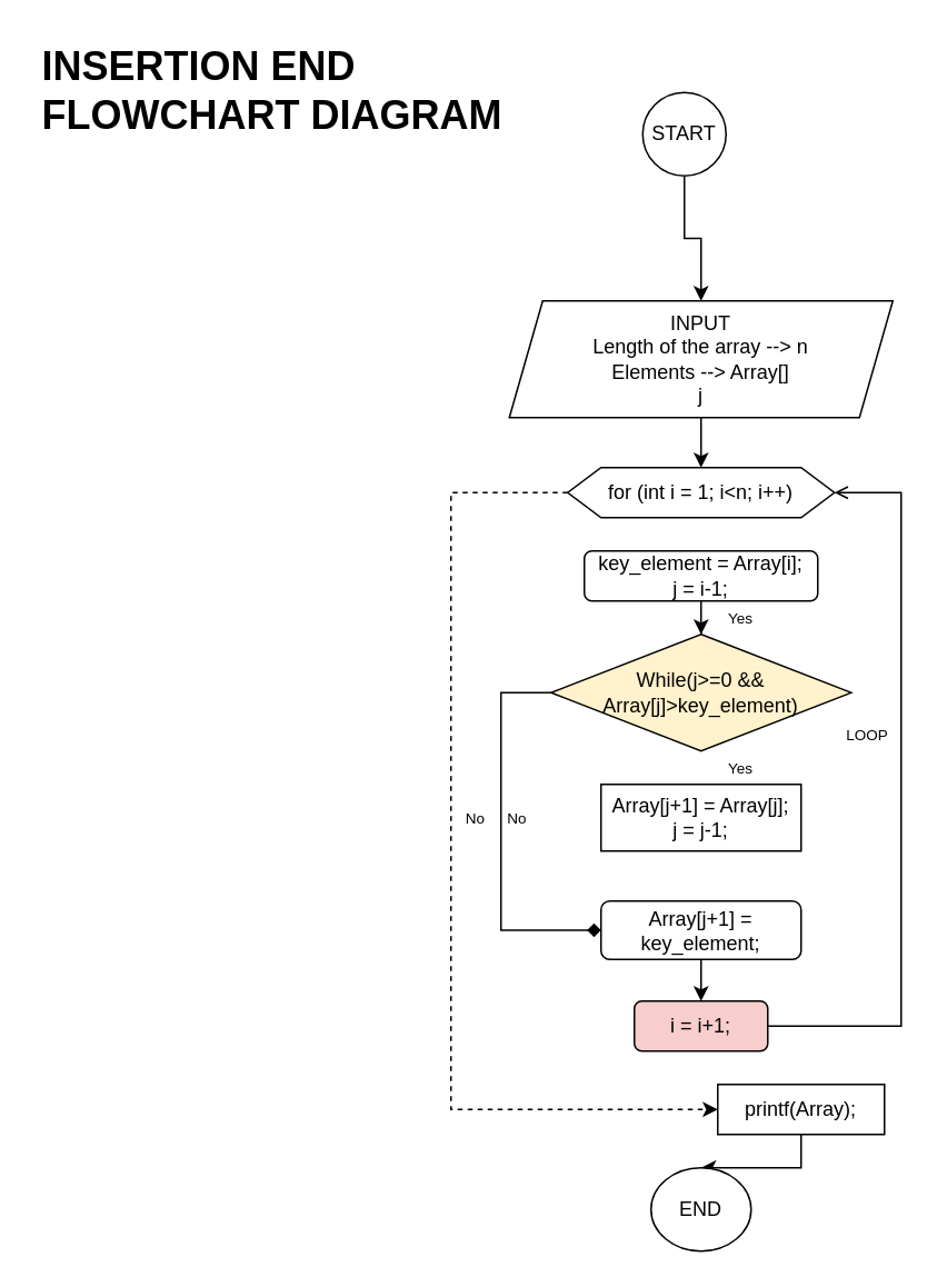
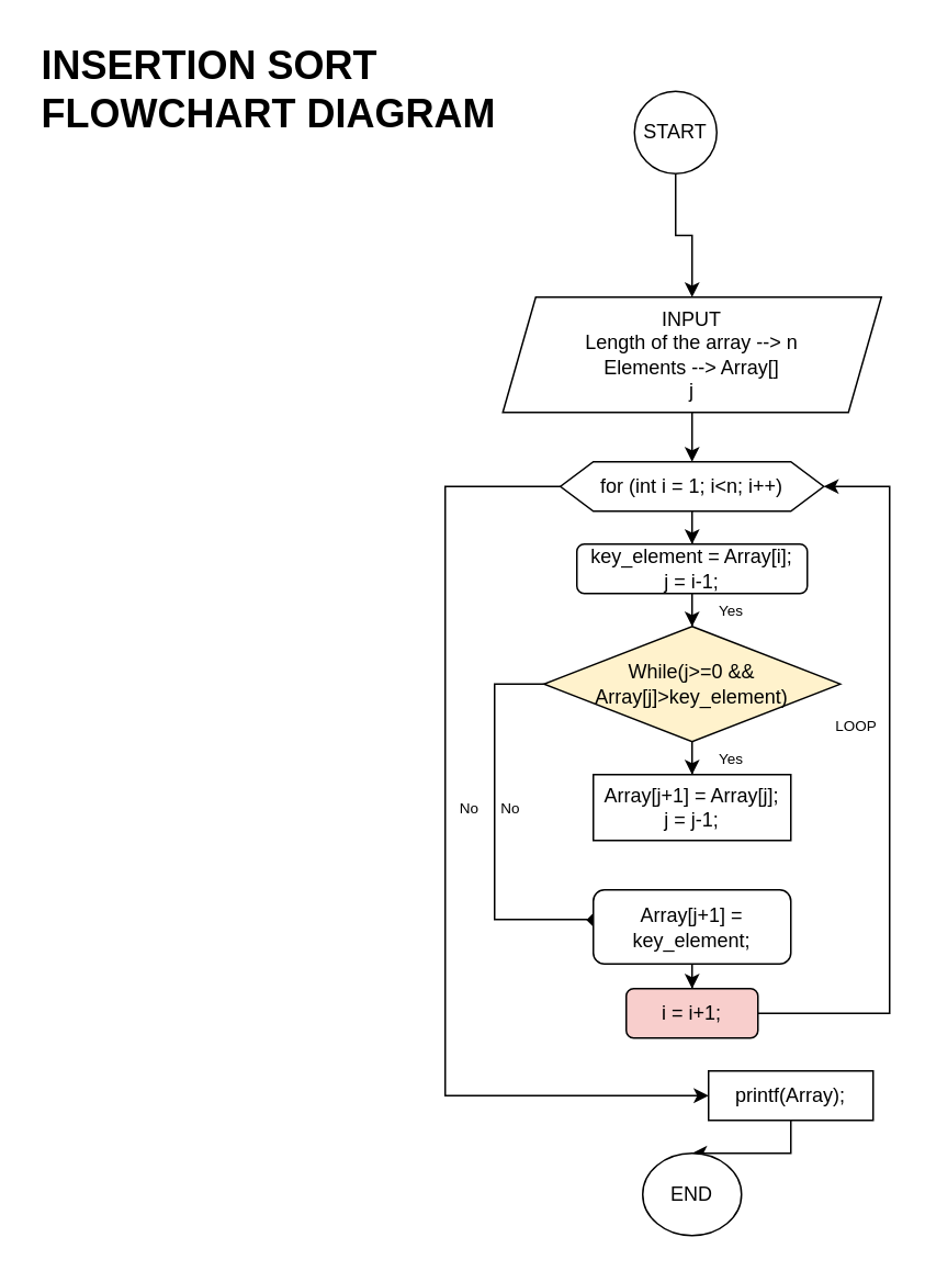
- <mxCell id="6" value="&lt;h1&gt;INSERTION END FLOWCHART DIAGRAM&lt;/h1&gt;" style="text;html=1;strokeColor=none;fillColor=none;spacing=5;spacingTop=-20;whiteSpace=wrap;overflow=hidden;rounded=0;" vertex="1" parent="1"><mxGeometry x="20" y="20" width="300" height="120" as="geometry" /></mxCell>
+ <mxCell id="6" value="&lt;h1&gt;INSERTION SORT FLOWCHART DIAGRAM&lt;/h1&gt;" style="text;html=1;strokeColor=none;fillColor=none;spacing=5;spacingTop=-20;whiteSpace=wrap;overflow=hidden;rounded=0;" vertex="1" parent="1"><mxGeometry x="20" y="20" width="300" height="120" as="geometry" /></mxCell>
- <mxCell id="21" style="edgeStyle=orthogonalEdgeStyle;rounded=0;orthogonalLoop=1;jettySize=auto;html=1;entryX=1;entryY=0.5;entryDx=0;entryDy=0;endArrow=open;" edge="1" parent="1" source="22" target="9"><mxGeometry relative="1" as="geometry"><Array as="points"><mxPoint x="540" y="615" /><mxPoint x="540" y="295" /></Array></mxGeometry></mxCell>
+ <mxCell id="21" style="edgeStyle=orthogonalEdgeStyle;rounded=0;orthogonalLoop=1;jettySize=auto;html=1;entryX=1;entryY=0.5;entryDx=0;entryDy=0;" edge="1" parent="1" source="22" target="9"><mxGeometry relative="1" as="geometry"><Array as="points"><mxPoint x="540" y="615" /><mxPoint x="540" y="295" /></Array></mxGeometry></mxCell>
+ <mxCell id="7" style="edgeStyle=orthogonalEdgeStyle;rounded=0;orthogonalLoop=1;jettySize=auto;html=1;entryX=0.5;entryY=0;entryDx=0;entryDy=0;" edge="1" parent="1" source="9" target="11"><mxGeometry relative="1" as="geometry" /></mxCell>
+ <mxCell id="12" style="edgeStyle=orthogonalEdgeStyle;rounded=0;orthogonalLoop=1;jettySize=auto;html=1;entryX=0.5;entryY=0;entryDx=0;entryDy=0;" edge="1" parent="1" source="14" target="15"><mxGeometry relative="1" as="geometry" /></mxCell>
- <mxCell id="8" style="edgeStyle=orthogonalEdgeStyle;rounded=0;orthogonalLoop=1;jettySize=auto;html=1;entryX=0;entryY=0.5;entryDx=0;entryDy=0;dashed=1;" edge="1" parent="1" source="9" target="25"><mxGeometry relative="1" as="geometry"><Array as="points"><mxPoint x="270" y="295" /><mxPoint x="270" y="665" /></Array></mxGeometry></mxCell>
+ <mxCell id="8" style="edgeStyle=orthogonalEdgeStyle;rounded=0;orthogonalLoop=1;jettySize=auto;html=1;entryX=0;entryY=0.5;entryDx=0;entryDy=0;" edge="1" parent="1" source="9" target="25"><mxGeometry relative="1" as="geometry"><Array as="points"><mxPoint x="270" y="295" /><mxPoint x="270" y="665" /></Array></mxGeometry></mxCell>
- <mxCell id="17" value="Array[j+1] = key_element;" style="rounded=1;whiteSpace=wrap;html=1;" vertex="1" parent="1"><mxGeometry x="360" y="540" width="120" height="35" as="geometry" /></mxCell>
+ <mxCell id="17" value="Array[j+1] = key_element;" style="rounded=1;whiteSpace=wrap;html=1;" vertex="1" parent="1"><mxGeometry x="360" y="540" width="120" height="45" as="geometry" /></mxCell>
